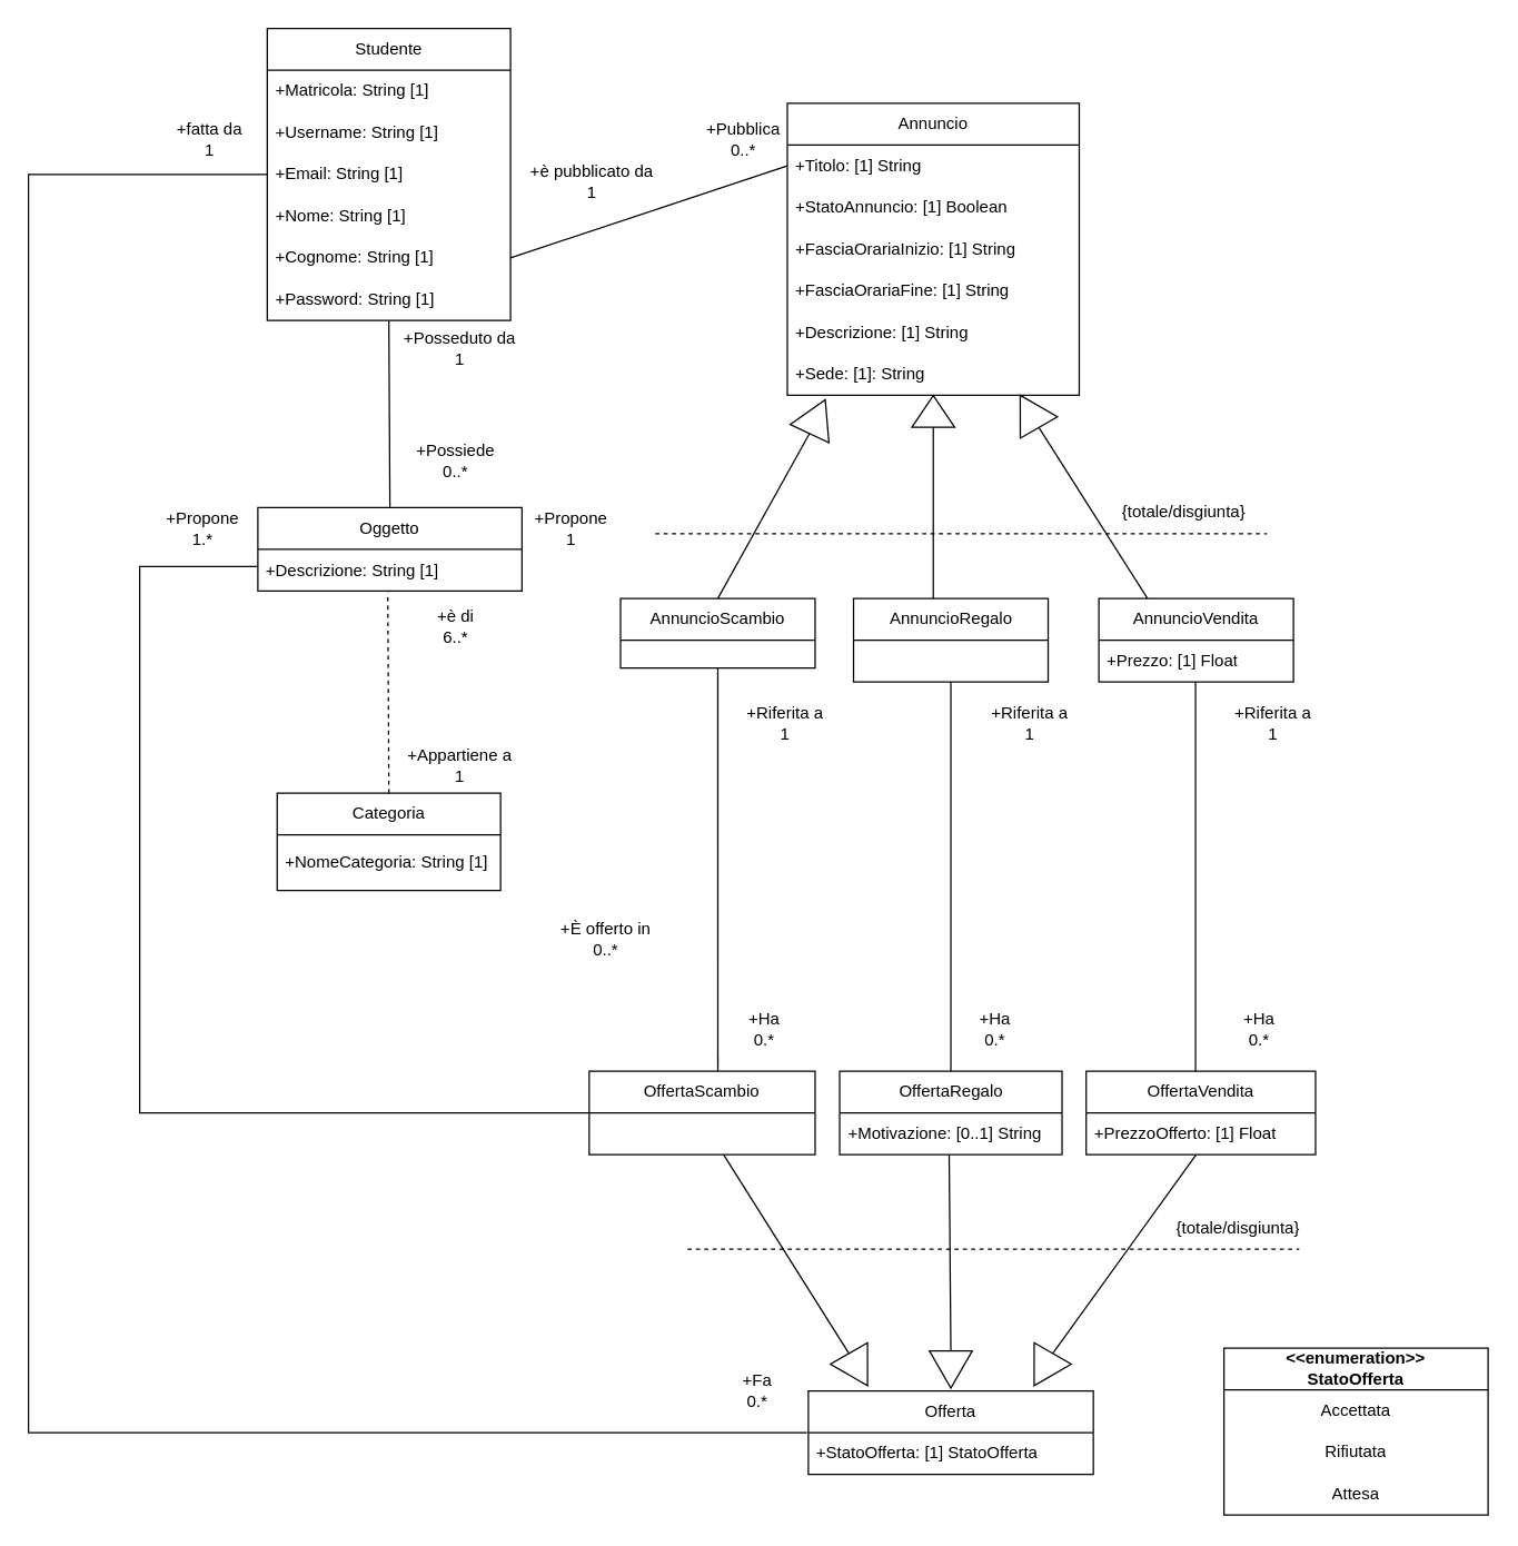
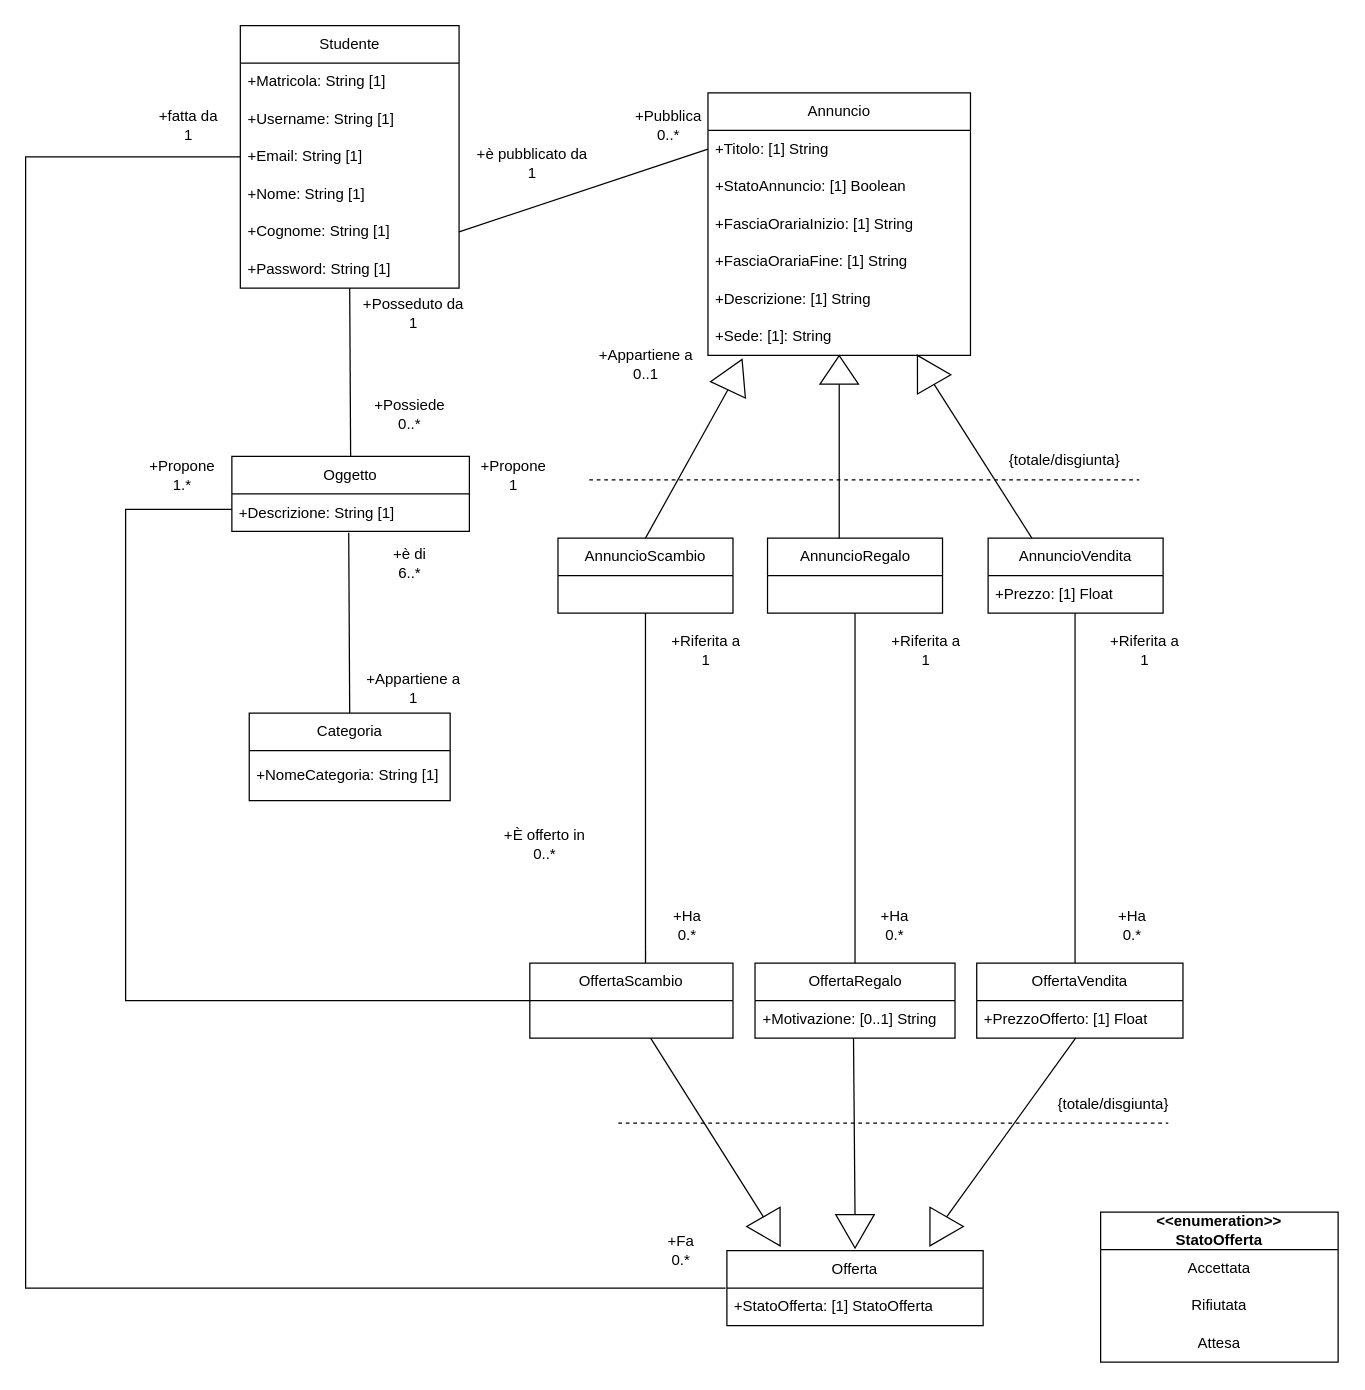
+ <mxCell id="39" value="+Appartiene a&lt;div&gt;0..1&lt;/div&gt;" style="text;html=1;align=center;verticalAlign=middle;resizable=0;points=[];autosize=1;strokeColor=none;fillColor=none;" parent="1" vertex="1"><mxGeometry x="465.88" y="270.81" width="100" height="40" as="geometry" /></mxCell>
- <mxCell id="29" value="AnnuncioScambio" style="swimlane;fontStyle=0;childLayout=stackLayout;horizontal=1;startSize=30;horizontalStack=0;resizeParent=1;resizeParentMax=0;resizeLast=0;collapsible=1;marginBottom=0;whiteSpace=wrap;html=1;" parent="1" vertex="1"><mxGeometry x="445.88" y="430" width="140" height="50" as="geometry" /></mxCell>
+ <mxCell id="29" value="AnnuncioScambio" style="swimlane;fontStyle=0;childLayout=stackLayout;horizontal=1;startSize=30;horizontalStack=0;resizeParent=1;resizeParentMax=0;resizeLast=0;collapsible=1;marginBottom=0;whiteSpace=wrap;html=1;" parent="1" vertex="1"><mxGeometry x="445.88" y="430" width="140" height="60" as="geometry" /></mxCell>
- <mxCell id="72" value="" style="endArrow=none;html=1;rounded=0;entryX=0.492;entryY=1.039;entryDx=0;entryDy=0;entryPerimeter=0;exitX=0.5;exitY=0;exitDx=0;exitDy=0;dashed=1;" parent="1" source="73" target="10" edge="1"><mxGeometry width="50" height="50" relative="1" as="geometry"><mxPoint x="278" y="580" as="sourcePoint" /><mxPoint x="310" y="530" as="targetPoint" /></mxGeometry></mxCell>
+ <mxCell id="72" value="" style="endArrow=none;html=1;rounded=0;entryX=0.492;entryY=1.039;entryDx=0;entryDy=0;entryPerimeter=0;exitX=0.5;exitY=0;exitDx=0;exitDy=0;" parent="1" source="73" target="10" edge="1"><mxGeometry width="50" height="50" relative="1" as="geometry"><mxPoint x="278" y="580" as="sourcePoint" /><mxPoint x="310" y="530" as="targetPoint" /></mxGeometry></mxCell>
